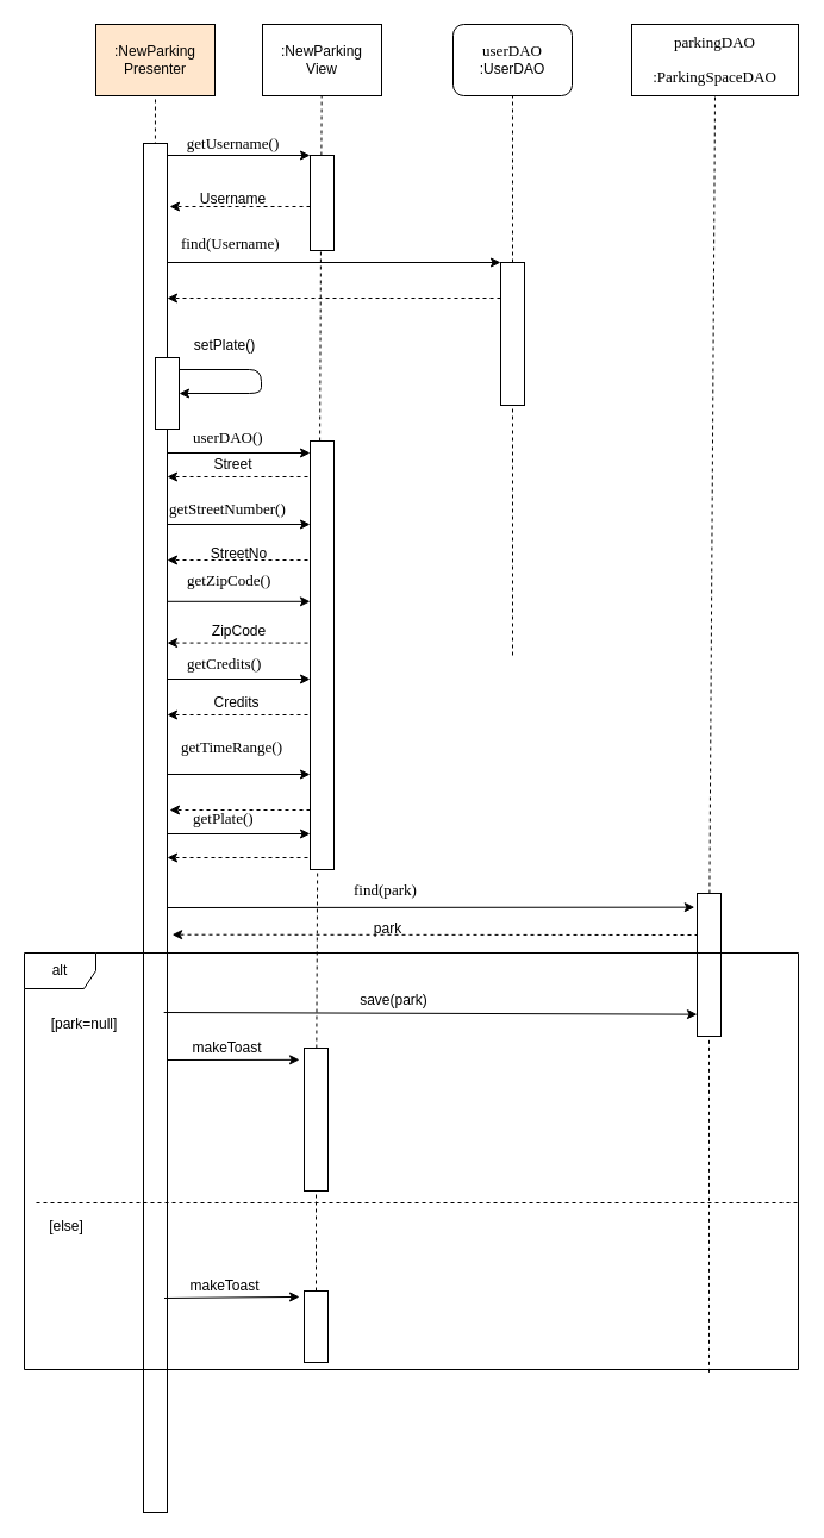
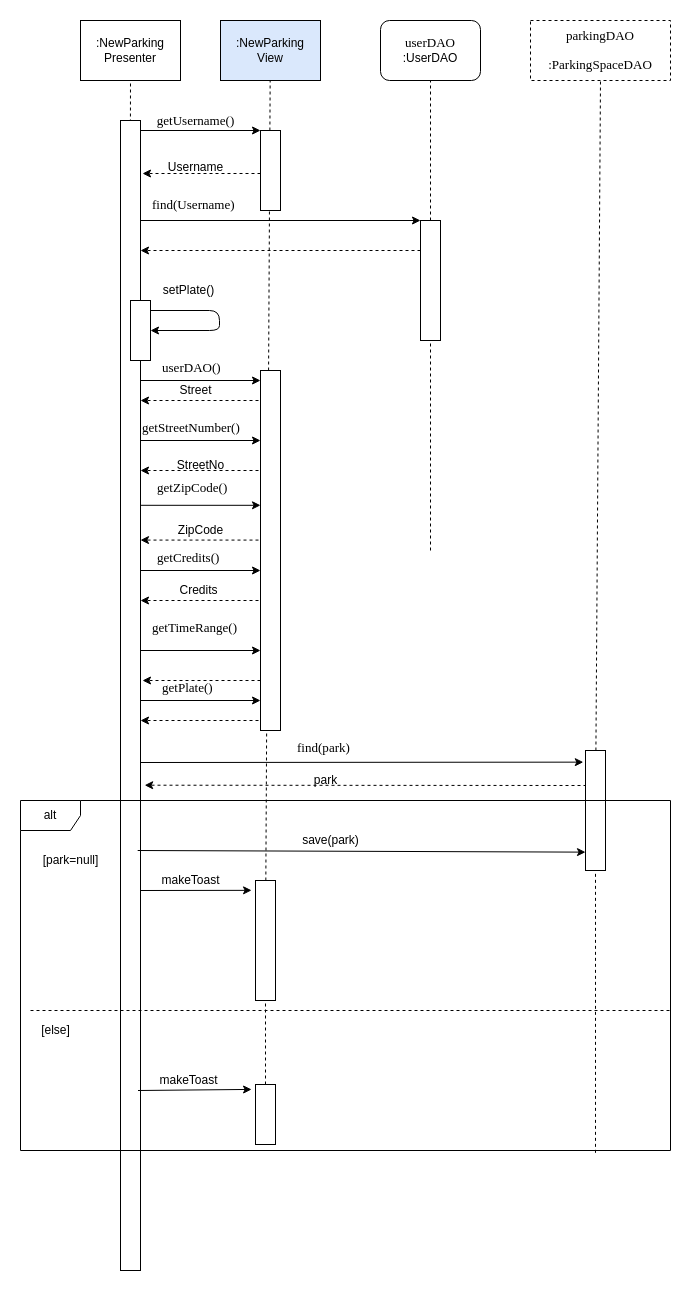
- <mxCell id="11" value=":NewParking&lt;br&gt;Presenter" style="rounded=0;whiteSpace=wrap;html=1;fillColor=#ffe6cc;" parent="1" vertex="1"><mxGeometry x="80" y="20" width="100" height="60" as="geometry" /></mxCell>
+ <mxCell id="11" value=":NewParking&lt;br&gt;Presenter" style="rounded=0;whiteSpace=wrap;html=1;" parent="1" vertex="1"><mxGeometry x="80" y="20" width="100" height="60" as="geometry" /></mxCell>
- <mxCell id="2" value=":NewParking&lt;br&gt;View" style="rounded=0;whiteSpace=wrap;html=1;" parent="1" vertex="1"><mxGeometry x="220" y="20" width="100" height="60" as="geometry" /></mxCell>
+ <mxCell id="2" value=":NewParking&lt;br&gt;View" style="rounded=0;whiteSpace=wrap;html=1;fillColor=#dae8fc;" parent="1" vertex="1"><mxGeometry x="220" y="20" width="100" height="60" as="geometry" /></mxCell>
- <mxCell id="4" value="&lt;pre style=&quot;font-family: &amp;#34;consolas&amp;#34; ; font-size: 9.8pt&quot;&gt;parkingDAO&lt;/pre&gt;&lt;pre style=&quot;font-family: &amp;#34;consolas&amp;#34; ; font-size: 9.8pt&quot;&gt;:ParkingSpaceDAO&lt;/pre&gt;" style="rounded=0;whiteSpace=wrap;html=1;" parent="1" vertex="1"><mxGeometry x="530" y="20" width="140" height="60" as="geometry" /></mxCell>
+ <mxCell id="4" value="&lt;pre style=&quot;font-family: &amp;#34;consolas&amp;#34; ; font-size: 9.8pt&quot;&gt;parkingDAO&lt;/pre&gt;&lt;pre style=&quot;font-family: &amp;#34;consolas&amp;#34; ; font-size: 9.8pt&quot;&gt;:ParkingSpaceDAO&lt;/pre&gt;" style="rounded=0;whiteSpace=wrap;html=1;dashed=1;" parent="1" vertex="1"><mxGeometry x="530" y="20" width="140" height="60" as="geometry" /></mxCell>
